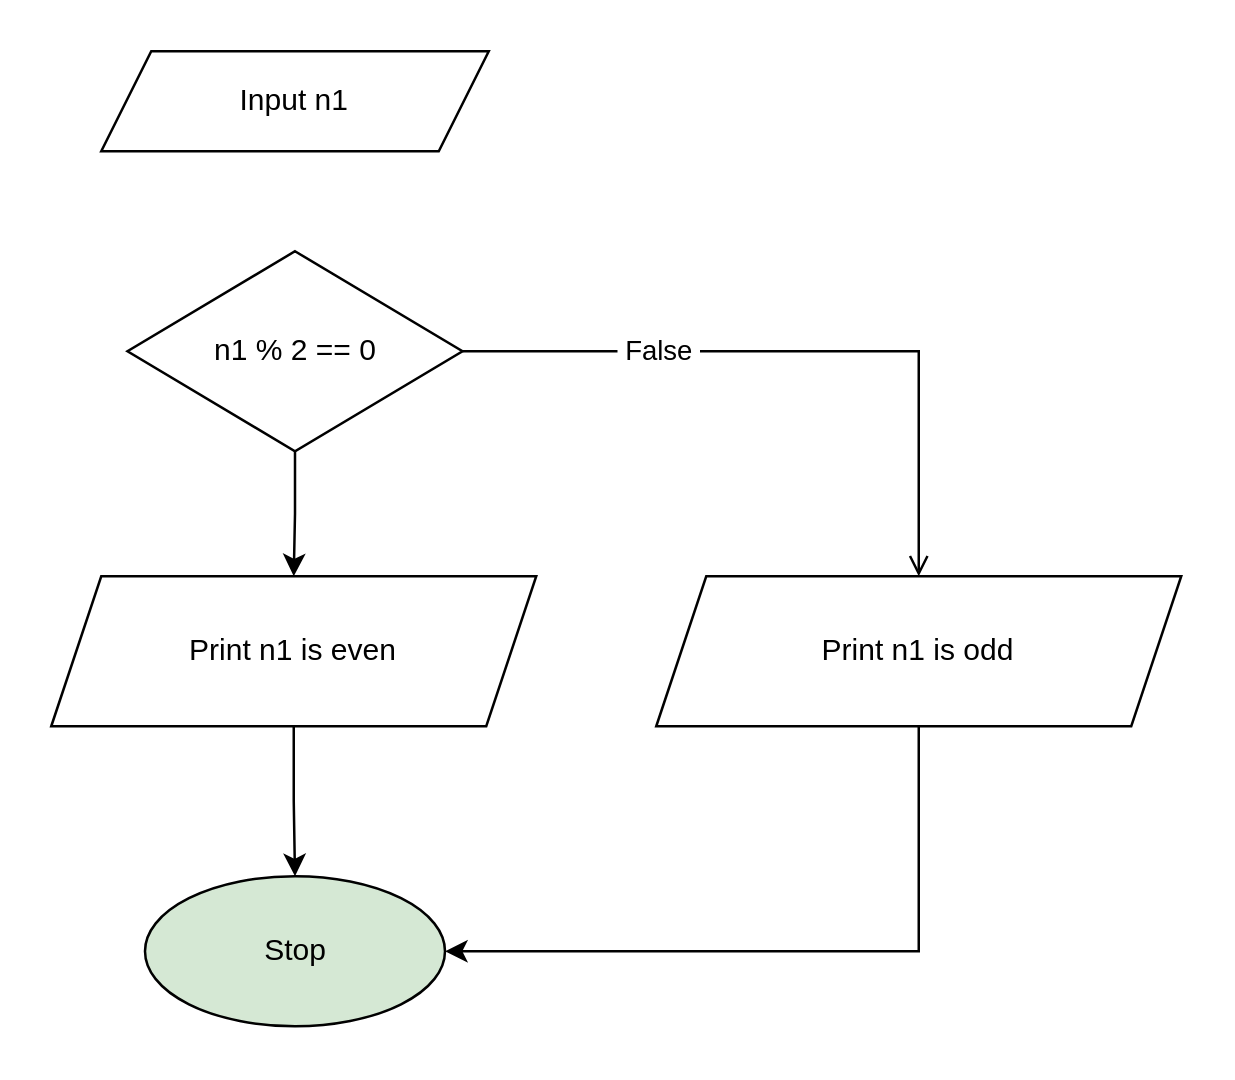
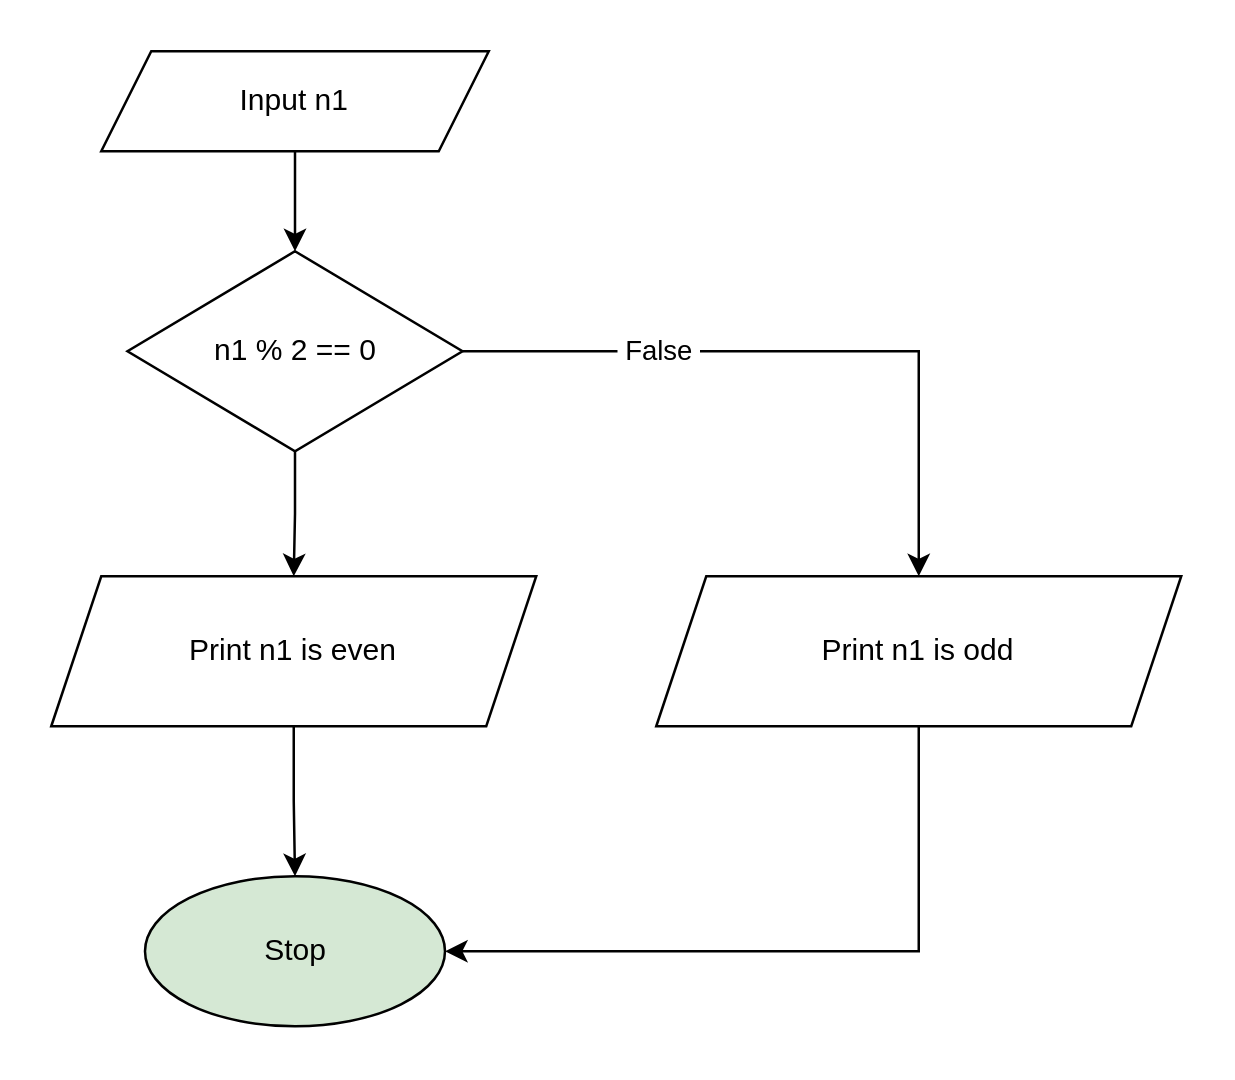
+ <mxCell id="2" style="edgeStyle=orthogonalEdgeStyle;rounded=0;orthogonalLoop=1;jettySize=auto;html=1;exitX=0.5;exitY=1;exitDx=0;exitDy=0;entryX=0.5;entryY=0;entryDx=0;entryDy=0;" parent="1" source="3" target="7" edge="1"><mxGeometry relative="1" as="geometry" /></mxCell>
- <mxCell id="5" style="edgeStyle=orthogonalEdgeStyle;rounded=0;orthogonalLoop=1;jettySize=auto;html=1;exitX=1;exitY=0.5;exitDx=0;exitDy=0;entryX=0.5;entryY=0;entryDx=0;entryDy=0;endArrow=open;" parent="1" source="7" target="11" edge="1"><mxGeometry relative="1" as="geometry" /></mxCell>
+ <mxCell id="5" style="edgeStyle=orthogonalEdgeStyle;rounded=0;orthogonalLoop=1;jettySize=auto;html=1;exitX=1;exitY=0.5;exitDx=0;exitDy=0;entryX=0.5;entryY=0;entryDx=0;entryDy=0;" parent="1" source="7" target="11" edge="1"><mxGeometry relative="1" as="geometry" /></mxCell>
